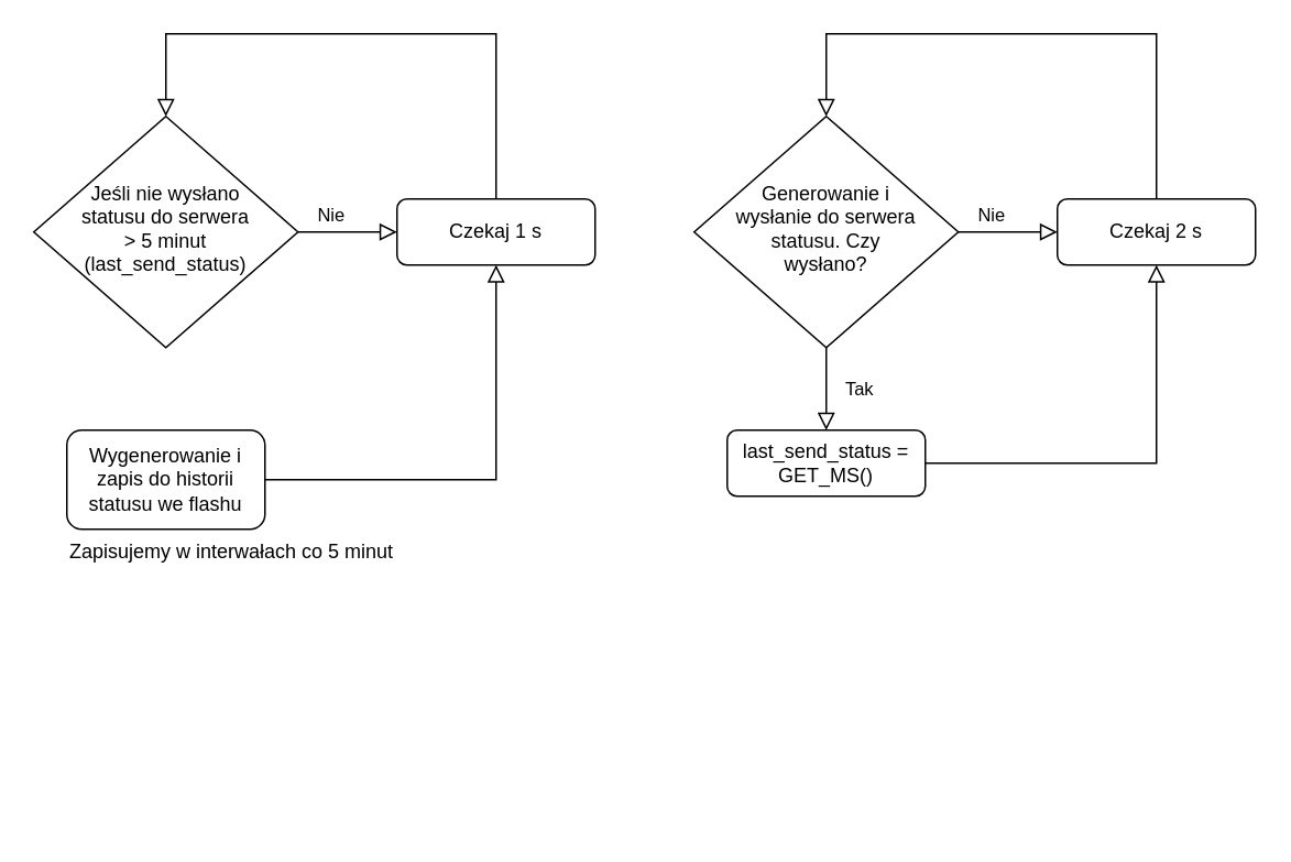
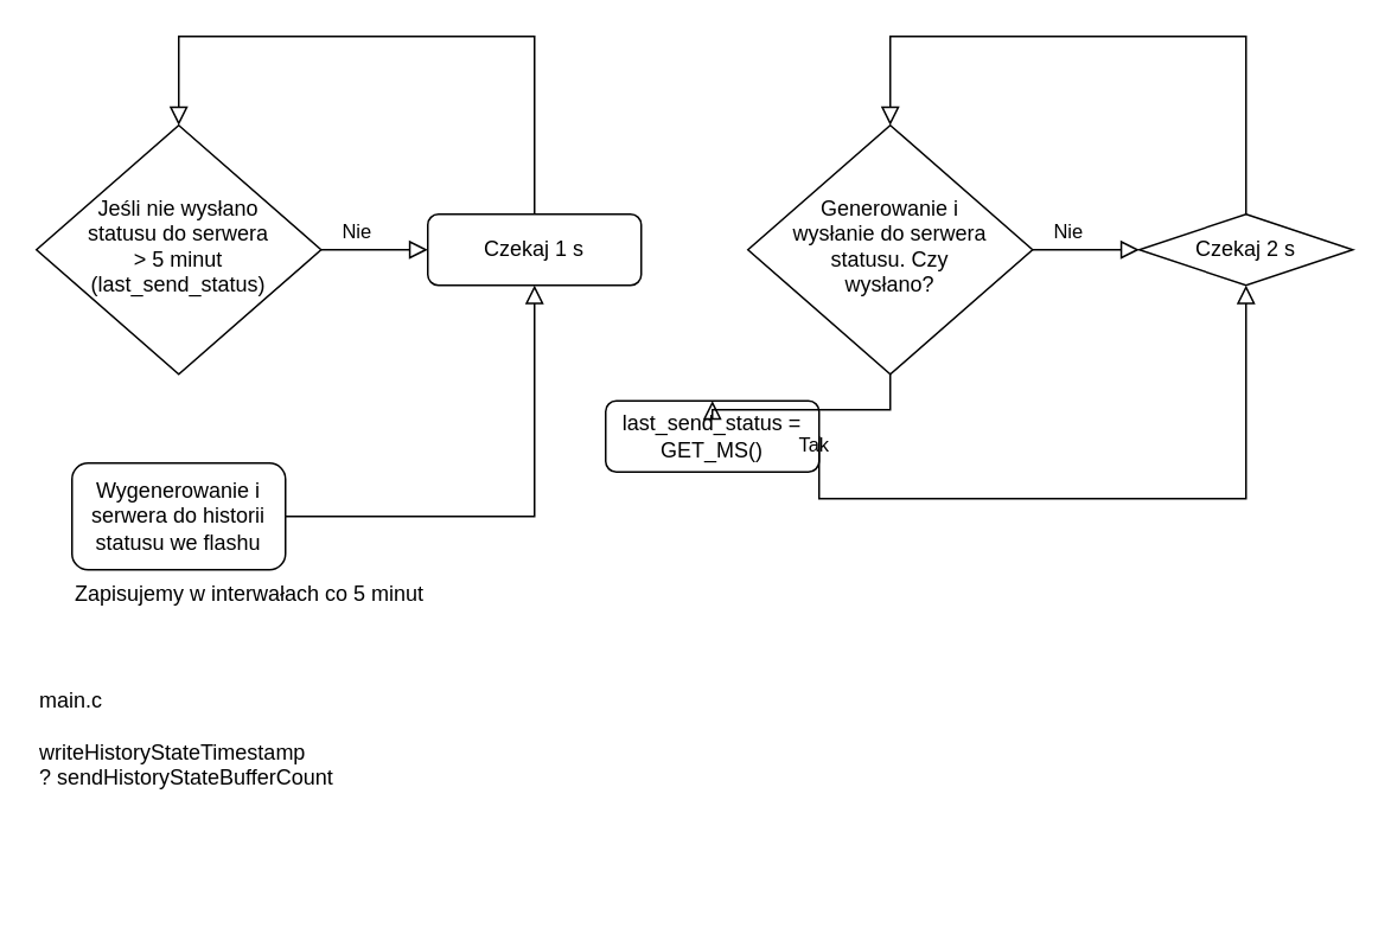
- <mxCell id="7" value="Czekaj 2 s" style="rounded=1;whiteSpace=wrap;html=1;fontSize=12;glass=0;strokeWidth=1;shadow=0;" parent="1" vertex="1"><mxGeometry x="640" y="120" width="120" height="40" as="geometry" /></mxCell>
+ <mxCell id="7" value="Czekaj 2 s" style="rhombus;whiteSpace=wrap;html=1;fontSize=12;glass=0;strokeWidth=1;shadow=0;" parent="1" vertex="1"><mxGeometry x="640" y="120" width="120" height="40" as="geometry" /></mxCell>
- <mxCell id="8" value="last_send_status = GET_MS()" style="rounded=1;whiteSpace=wrap;html=1;fontSize=12;glass=0;strokeWidth=1;shadow=0;" parent="1" vertex="1"><mxGeometry x="440" y="260" width="120" height="40" as="geometry" /></mxCell>
+ <mxCell id="8" value="last_send_status = GET_MS()" style="rounded=1;whiteSpace=wrap;html=1;fontSize=12;glass=0;strokeWidth=1;shadow=0;" parent="1" vertex="1"><mxGeometry x="340" y="225" width="120" height="40" as="geometry" /></mxCell>
- <mxCell id="4" value="Wygenerowanie i zapis do historii statusu we flashu" style="rounded=1;whiteSpace=wrap;html=1;fontSize=12;glass=0;strokeWidth=1;shadow=0;" parent="1" vertex="1"><mxGeometry x="40" y="260" width="120" height="60" as="geometry" /></mxCell>
+ <mxCell id="4" value="Wygenerowanie i serwera do historii statusu we flashu" style="rounded=1;whiteSpace=wrap;html=1;fontSize=12;glass=0;strokeWidth=1;shadow=0;" parent="1" vertex="1"><mxGeometry x="40" y="260" width="120" height="60" as="geometry" /></mxCell>
+ <mxCell id="14" value="main.c&lt;br&gt;&lt;br&gt;writeHistoryStateTimestamp&lt;br&gt;? sendHistoryStateBufferCount" style="text;html=1;strokeColor=none;fillColor=none;whiteSpace=wrap;rounded=0;movable=1;resizable=1;rotatable=1;deletable=1;editable=1;locked=0;connectable=1;" parent="1" vertex="1"><mxGeometry x="20" y="380" width="280" height="120" as="geometry" /></mxCell>
